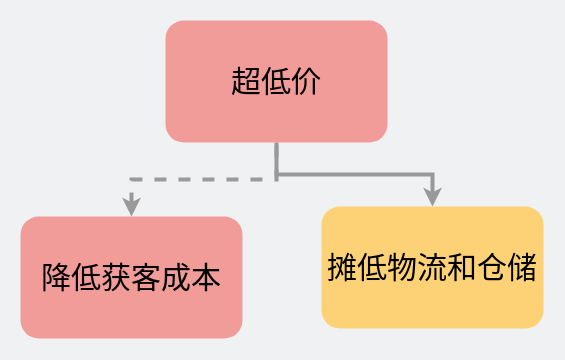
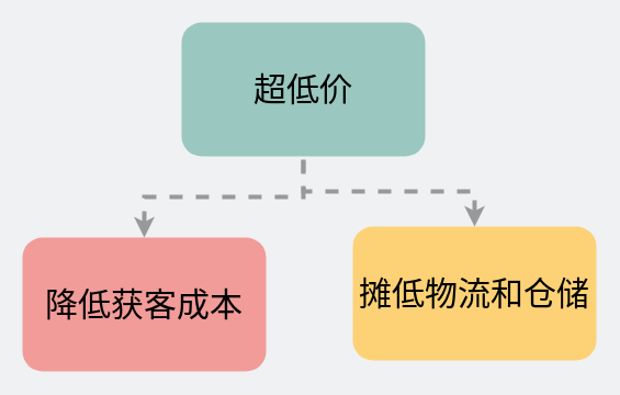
- <mxCell id="4" value="&lt;font style=&quot;font-size: 30px&quot;&gt;超低价&lt;/font&gt;" style="rounded=1;whiteSpace=wrap;html=1;strokeColor=none;fillColor=#f19c99;" parent="1" vertex="1"><mxGeometry x="165" y="20" width="222" height="122" as="geometry" /></mxCell>
+ <mxCell id="4" value="&lt;font style=&quot;font-size: 30px&quot;&gt;超低价&lt;/font&gt;" style="rounded=1;whiteSpace=wrap;html=1;strokeColor=none;fillColor=#9AC7BF;" parent="1" vertex="1"><mxGeometry x="165" y="20" width="222" height="122" as="geometry" /></mxCell>
- <mxCell id="2" style="edgeStyle=orthogonalEdgeStyle;rounded=0;orthogonalLoop=1;jettySize=auto;html=1;exitX=0.5;exitY=0;exitDx=0;exitDy=0;entryX=0.5;entryY=1;entryDx=0;entryDy=0;dashed=0;fontSize=30;strokeColor=#999999;strokeWidth=4;startArrow=classic;startFill=1;endArrow=none;endFill=0;" parent="1" source="3" target="4" edge="1"><mxGeometry relative="1" as="geometry" /></mxCell>
+ <mxCell id="2" style="edgeStyle=orthogonalEdgeStyle;rounded=0;orthogonalLoop=1;jettySize=auto;html=1;exitX=0.5;exitY=0;exitDx=0;exitDy=0;entryX=0.5;entryY=1;entryDx=0;entryDy=0;dashed=1;fontSize=30;strokeColor=#999999;strokeWidth=4;startArrow=classic;startFill=1;endArrow=none;endFill=0;" parent="1" source="3" target="4" edge="1"><mxGeometry relative="1" as="geometry" /></mxCell>
